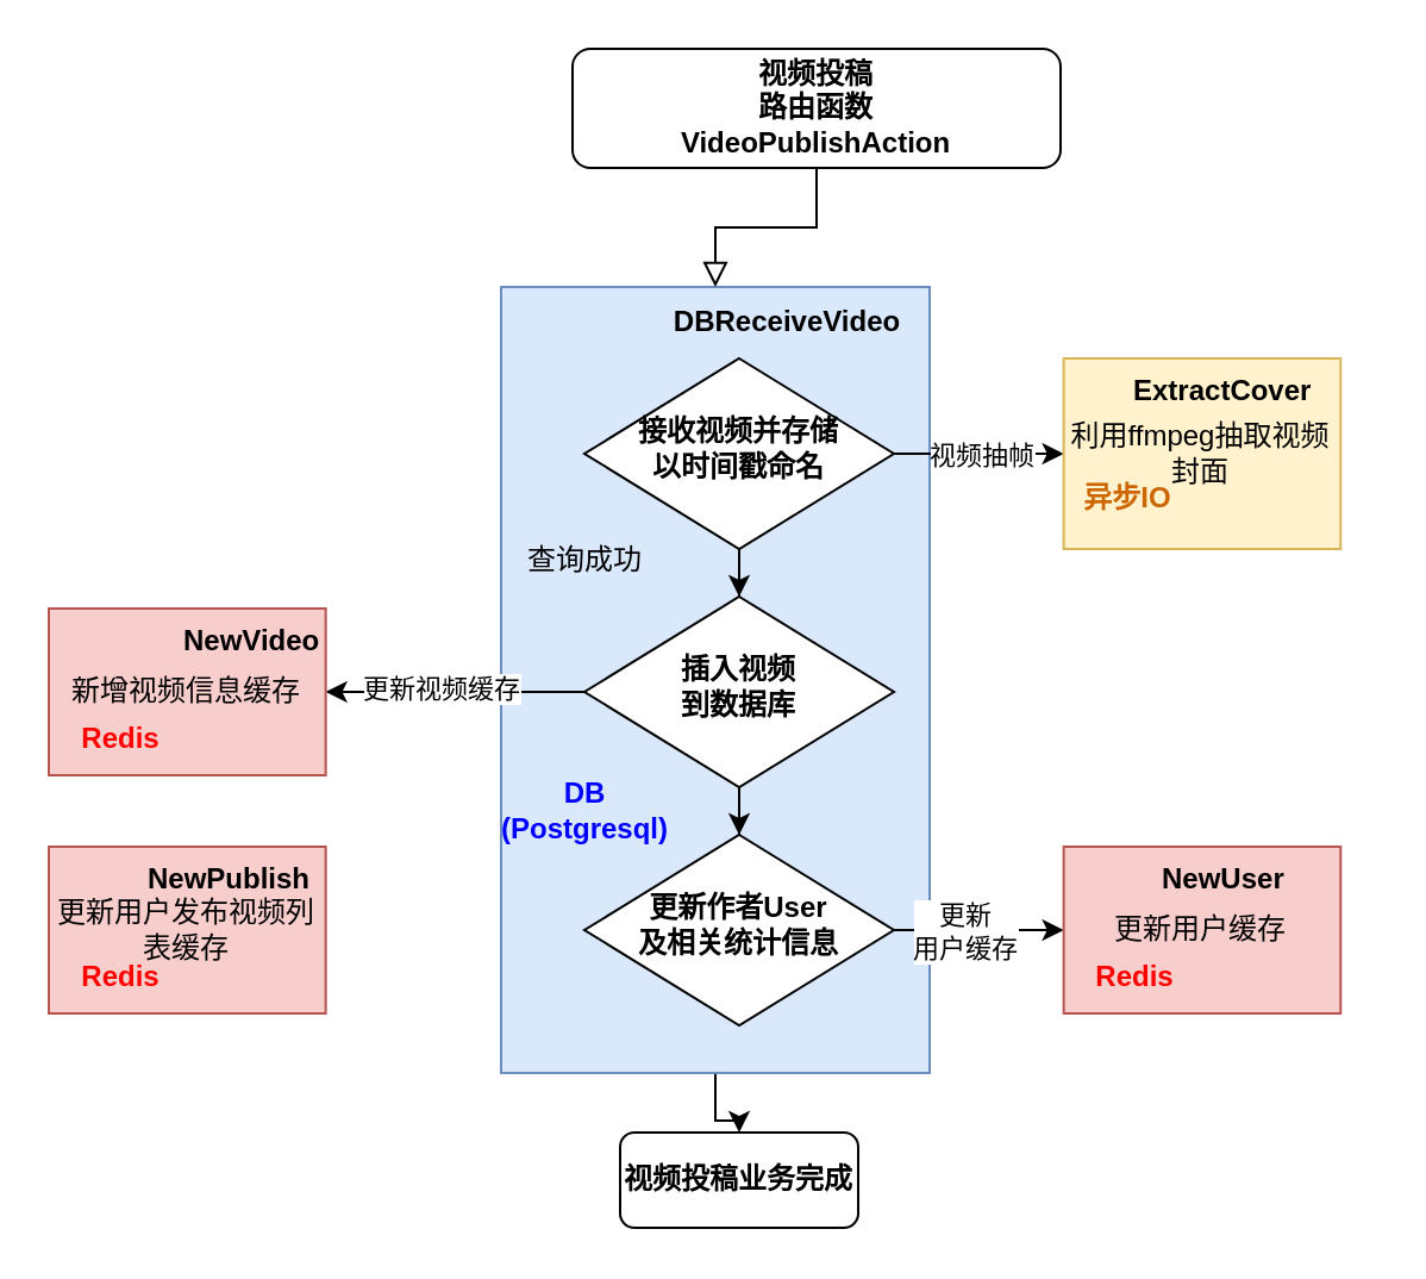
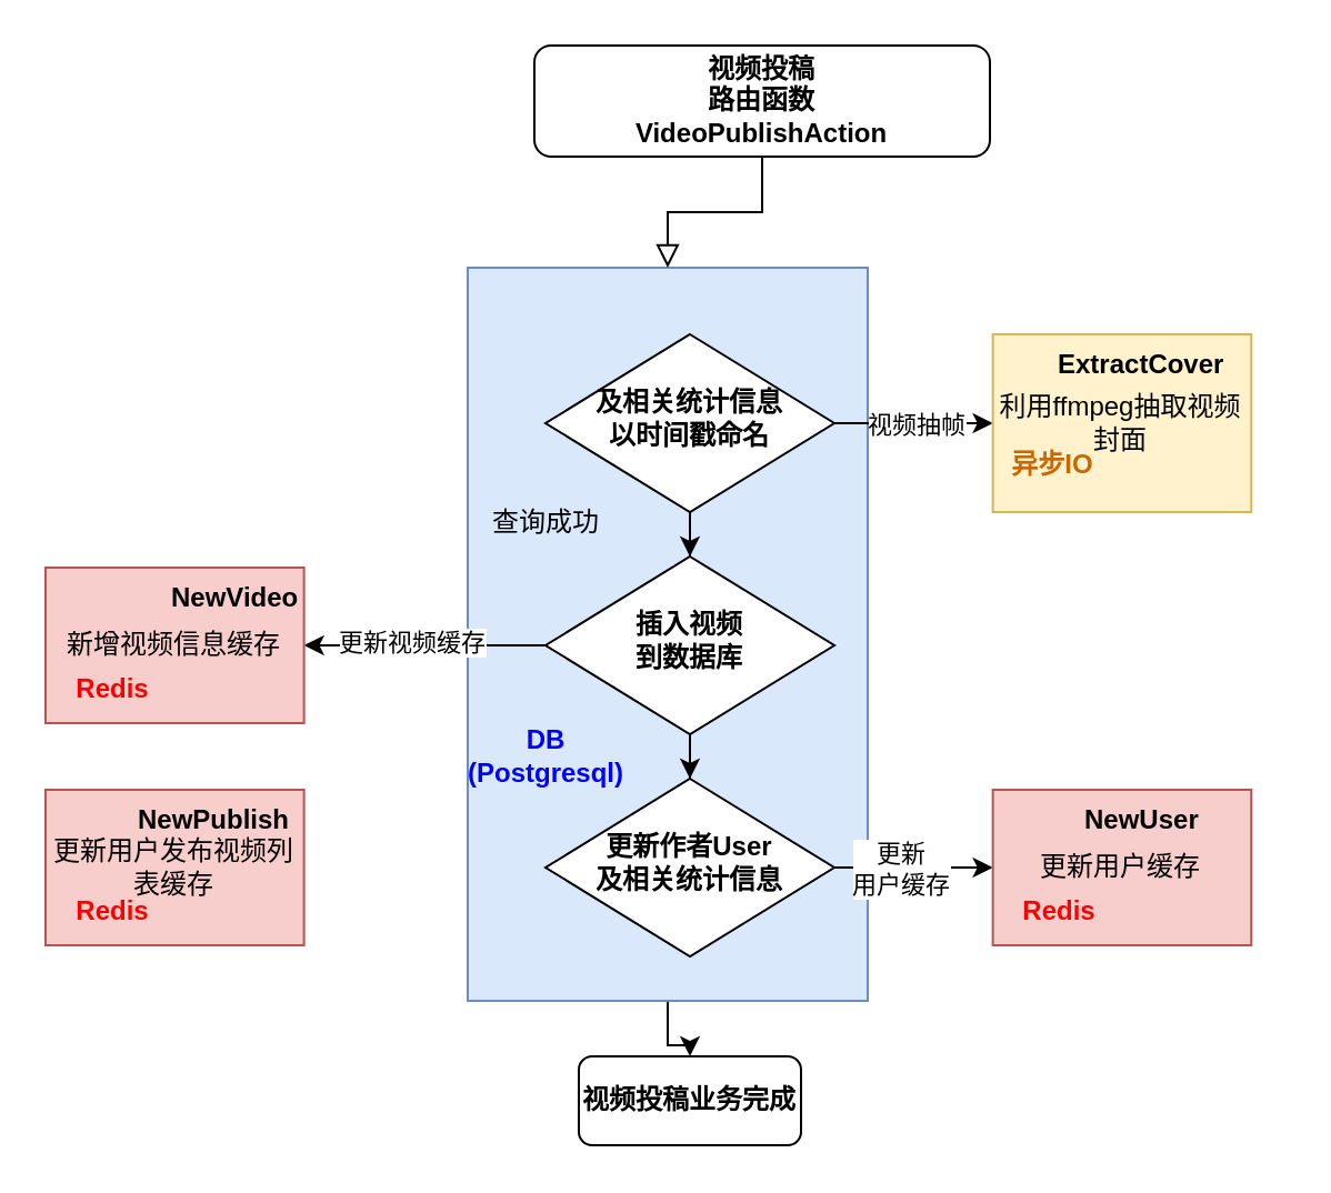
- <mxCell id="16" value="&lt;b&gt;DBReceiveVideo&lt;/b&gt;" style="text;html=1;align=center;verticalAlign=middle;resizable=0;points=[];autosize=1;strokeColor=none;fillColor=none;" vertex="1" parent="1"><mxGeometry x="270" y="120" width="120" height="30" as="geometry" /></mxCell>
- <mxCell id="9" value="&lt;b&gt;接收视频并存储&lt;br&gt;以时间戳命名&lt;br&gt;&lt;/b&gt;" style="rhombus;whiteSpace=wrap;html=1;shadow=0;fontFamily=Helvetica;fontSize=12;align=center;strokeWidth=1;spacing=6;spacingTop=-4;" vertex="1" parent="1"><mxGeometry x="245" y="150" width="130" height="80" as="geometry" /></mxCell>
+ <mxCell id="9" value="&lt;b&gt;及相关统计信息&lt;br&gt;以时间戳命名&lt;br&gt;&lt;/b&gt;" style="rhombus;whiteSpace=wrap;html=1;shadow=0;fontFamily=Helvetica;fontSize=12;align=center;strokeWidth=1;spacing=6;spacingTop=-4;" vertex="1" parent="1"><mxGeometry x="245" y="150" width="130" height="80" as="geometry" /></mxCell>
